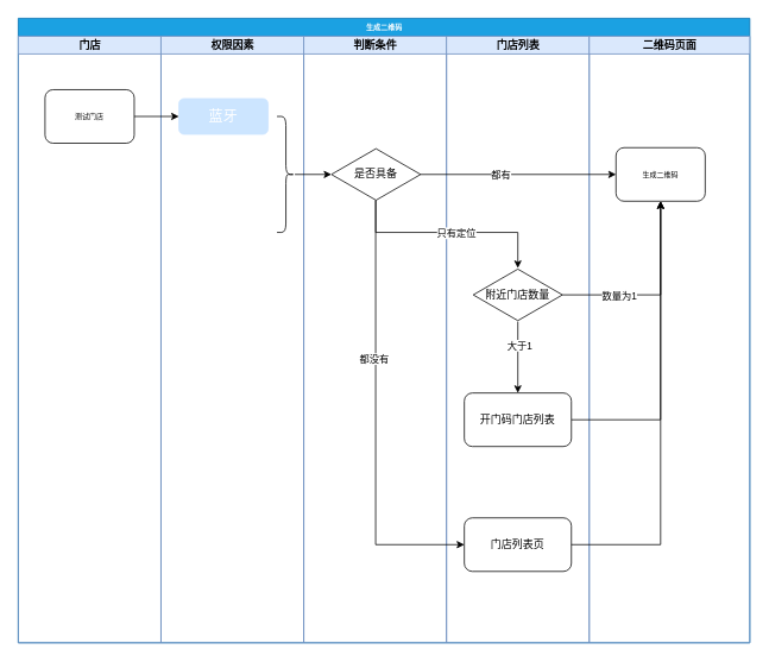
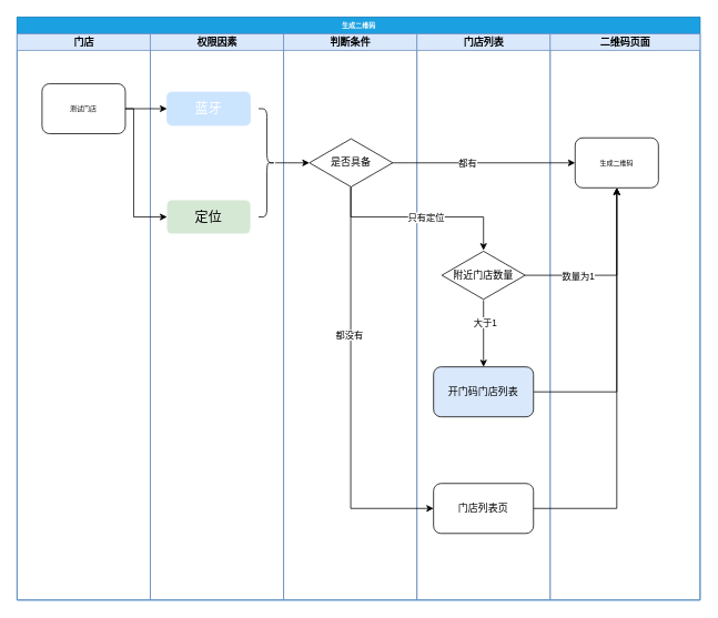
+ <mxCell id="18" style="edgeStyle=orthogonalEdgeStyle;rounded=0;orthogonalLoop=1;jettySize=auto;html=1;exitX=1;exitY=0.5;exitDx=0;exitDy=0;entryX=0;entryY=0.5;entryDx=0;entryDy=0;strokeColor=#000000;" edge="1" parent="2" source="4" target="7"><mxGeometry relative="1" as="geometry"><Array as="points"><mxPoint x="140" y="110" /><mxPoint x="140" y="240" /></Array></mxGeometry></mxCell>
+ <mxCell id="7" value="&lt;pre style=&quot;font-family: &amp;#34;menlo&amp;#34; , monospace ; font-size: 12pt&quot;&gt;&lt;pre style=&quot;font-family: &amp;#34;menlo&amp;#34; , monospace ; font-size: 12pt&quot;&gt;定位&lt;/pre&gt;&lt;/pre&gt;" style="rounded=1;whiteSpace=wrap;html=1;labelBackgroundColor=none;fillColor=#d5e8d4;strokeColor=none;" vertex="1" parent="5"><mxGeometry x="20" y="200" width="100" height="40" as="geometry" /></mxCell>
- <mxCell id="29" value="开门码门店列表" style="whiteSpace=wrap;html=1;rounded=1;" vertex="1" parent="1"><mxGeometry x="520" y="440" width="120" height="60" as="geometry" /></mxCell>
+ <mxCell id="29" value="开门码门店列表" style="whiteSpace=wrap;html=1;rounded=1;fillColor=#dae8fc;" vertex="1" parent="1"><mxGeometry x="520" y="440" width="120" height="60" as="geometry" /></mxCell>
